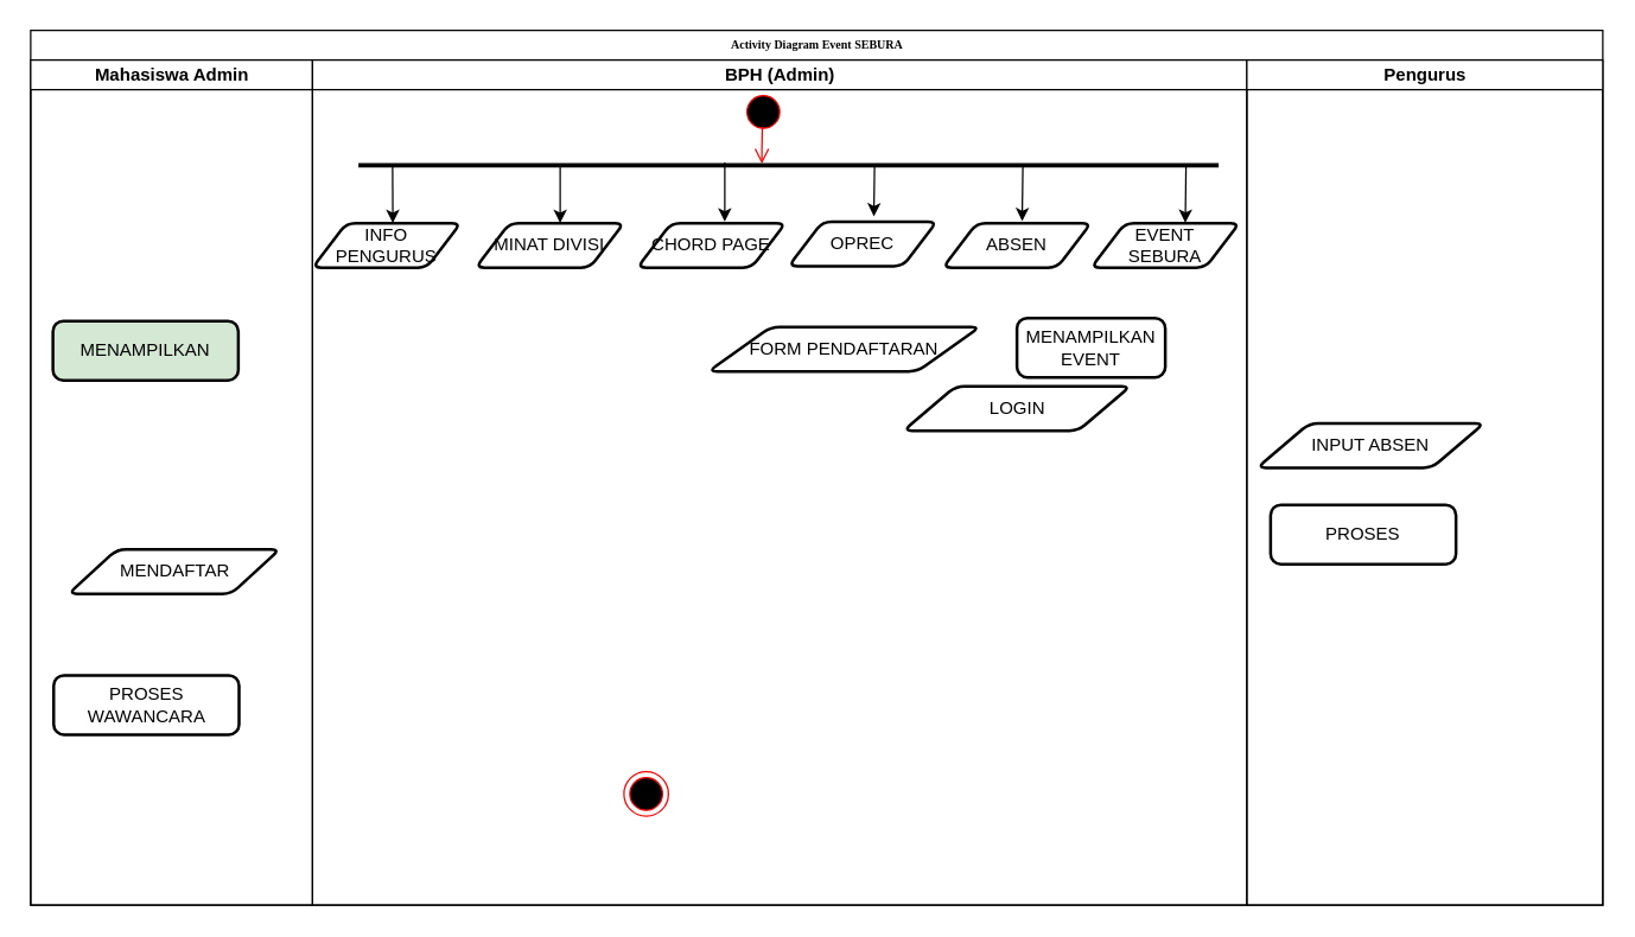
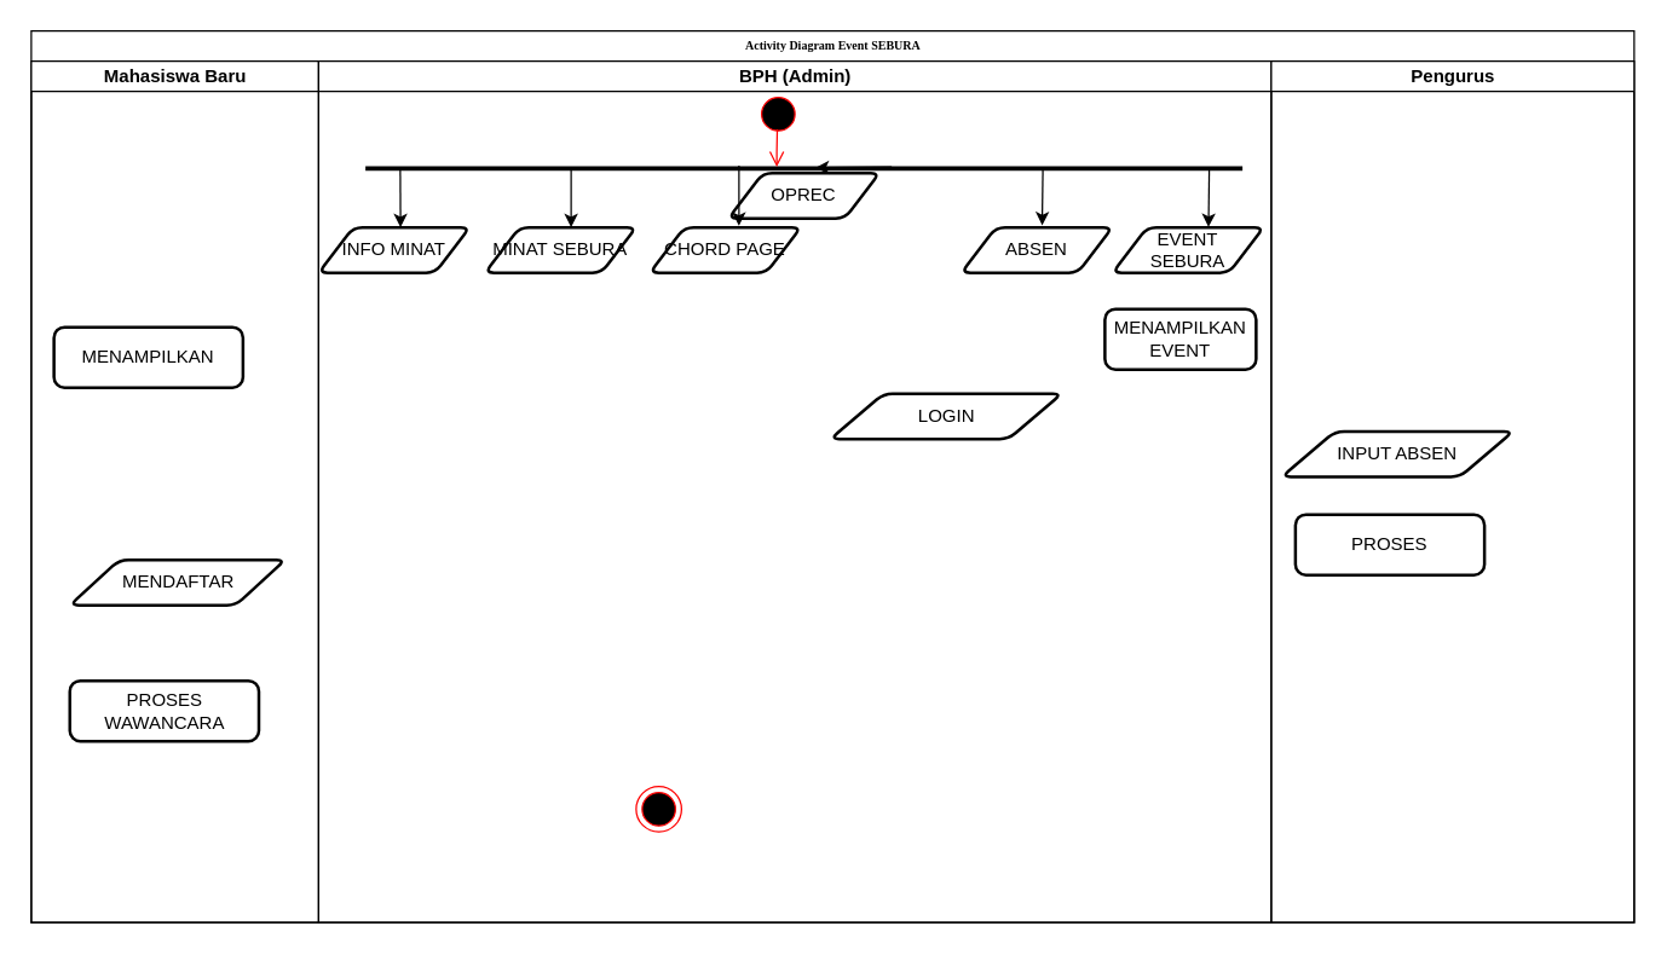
- <mxCell id="3" value="Mahasiswa Admin" style="swimlane;html=1;startSize=20;" parent="2" vertex="1"><mxGeometry y="20" width="190" height="570" as="geometry" /></mxCell>
+ <mxCell id="3" value="Mahasiswa Baru" style="swimlane;html=1;startSize=20;" parent="2" vertex="1"><mxGeometry y="20" width="190" height="570" as="geometry" /></mxCell>
- <mxCell id="11" value="OPREC" style="shape=parallelogram;html=1;strokeWidth=2;perimeter=parallelogramPerimeter;whiteSpace=wrap;rounded=1;arcSize=12;size=0.23;" parent="7" vertex="1"><mxGeometry x="321" y="109" width="100" height="30" as="geometry" /></mxCell>
+ <mxCell id="11" value="OPREC" style="shape=parallelogram;html=1;strokeWidth=2;perimeter=parallelogramPerimeter;whiteSpace=wrap;rounded=1;arcSize=12;size=0.23;" parent="7" vertex="1"><mxGeometry x="271" y="74" width="100" height="30" as="geometry" /></mxCell>
- <mxCell id="8" value="INFO PENGURUS" style="shape=parallelogram;html=1;strokeWidth=2;perimeter=parallelogramPerimeter;whiteSpace=wrap;rounded=1;arcSize=12;size=0.23;" parent="7" vertex="1"><mxGeometry y="110" width="100" height="30" as="geometry" /></mxCell>
+ <mxCell id="8" value="INFO MINAT" style="shape=parallelogram;html=1;strokeWidth=2;perimeter=parallelogramPerimeter;whiteSpace=wrap;rounded=1;arcSize=12;size=0.23;" parent="7" vertex="1"><mxGeometry y="110" width="100" height="30" as="geometry" /></mxCell>
- <mxCell id="9" value="MINAT DIVISI" style="shape=parallelogram;html=1;strokeWidth=2;perimeter=parallelogramPerimeter;whiteSpace=wrap;rounded=1;arcSize=12;size=0.23;" parent="7" vertex="1"><mxGeometry x="110" y="110" width="100" height="30" as="geometry" /></mxCell>
+ <mxCell id="9" value="MINAT SEBURA" style="shape=parallelogram;html=1;strokeWidth=2;perimeter=parallelogramPerimeter;whiteSpace=wrap;rounded=1;arcSize=12;size=0.23;" parent="7" vertex="1"><mxGeometry x="110" y="110" width="100" height="30" as="geometry" /></mxCell>
- <mxCell id="15" value="MENAMPILKAN&lt;br&gt;EVENT" style="rounded=1;whiteSpace=wrap;html=1;absoluteArcSize=1;arcSize=14;strokeWidth=2;" parent="7" vertex="1"><mxGeometry x="475" y="174" width="100" height="40" as="geometry" /></mxCell>
+ <mxCell id="15" value="MENAMPILKAN&lt;br&gt;EVENT" style="rounded=1;whiteSpace=wrap;html=1;absoluteArcSize=1;arcSize=14;strokeWidth=2;" parent="7" vertex="1"><mxGeometry x="520" y="164" width="100" height="40" as="geometry" /></mxCell>
- <mxCell id="13" value="FORM PENDAFTARAN" style="shape=parallelogram;html=1;strokeWidth=2;perimeter=parallelogramPerimeter;whiteSpace=wrap;rounded=1;arcSize=12;size=0.23;" parent="7" vertex="1"><mxGeometry x="267" y="180" width="183" height="30" as="geometry" /></mxCell>
- <mxCell id="4" value="MENAMPILKAN" style="rounded=1;whiteSpace=wrap;html=1;absoluteArcSize=1;arcSize=14;strokeWidth=2;fillColor=#d5e8d4;" parent="3" vertex="1"><mxGeometry x="15" y="176" width="125" height="40" as="geometry" /></mxCell>
+ <mxCell id="4" value="MENAMPILKAN" style="rounded=1;whiteSpace=wrap;html=1;absoluteArcSize=1;arcSize=14;strokeWidth=2;" parent="3" vertex="1"><mxGeometry x="15" y="176" width="125" height="40" as="geometry" /></mxCell>
- <mxCell id="16" value="LOGIN" style="shape=parallelogram;html=1;strokeWidth=2;perimeter=parallelogramPerimeter;whiteSpace=wrap;rounded=1;arcSize=12;size=0.23;" parent="7" vertex="1"><mxGeometry x="398.5" y="220" width="153" height="30" as="geometry" /></mxCell>
+ <mxCell id="16" value="LOGIN" style="shape=parallelogram;html=1;strokeWidth=2;perimeter=parallelogramPerimeter;whiteSpace=wrap;rounded=1;arcSize=12;size=0.23;" parent="7" vertex="1"><mxGeometry x="338.5" y="220" width="153" height="30" as="geometry" /></mxCell>
- <mxCell id="6" value="PROSES&lt;br&gt;WAWANCARA" style="rounded=1;whiteSpace=wrap;html=1;absoluteArcSize=1;arcSize=14;strokeWidth=2;" parent="3" vertex="1"><mxGeometry x="15.5" y="415" width="125" height="40" as="geometry" /></mxCell>
+ <mxCell id="6" value="PROSES&lt;br&gt;WAWANCARA" style="rounded=1;whiteSpace=wrap;html=1;absoluteArcSize=1;arcSize=14;strokeWidth=2;" parent="3" vertex="1"><mxGeometry x="25.5" y="410" width="125" height="40" as="geometry" /></mxCell>
